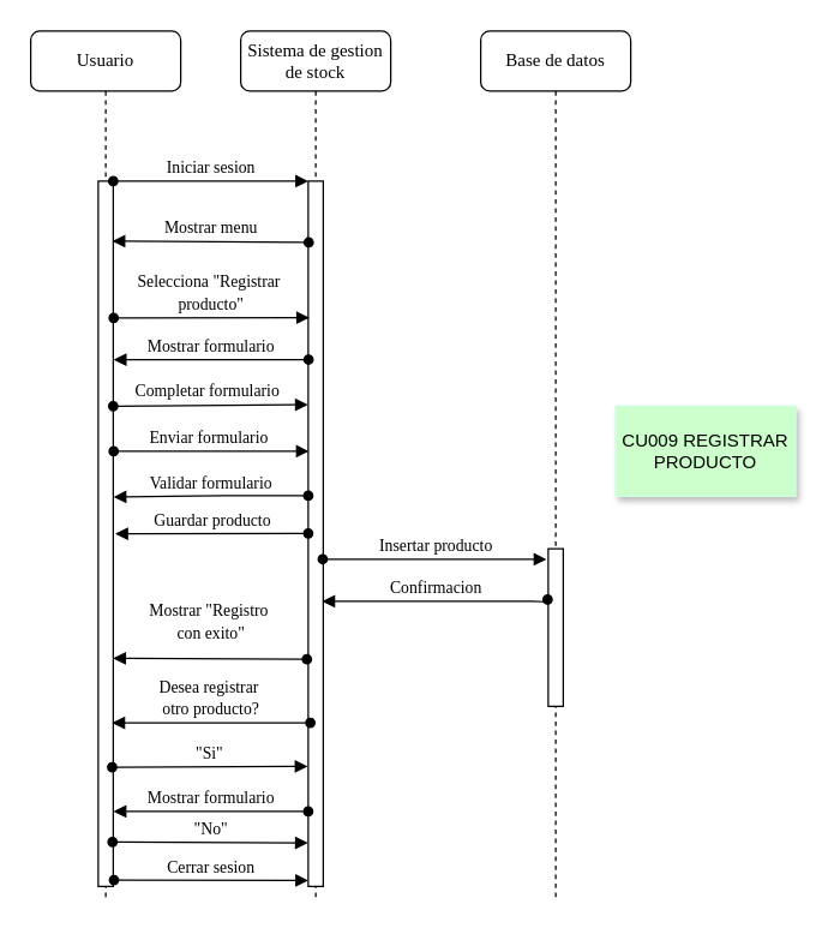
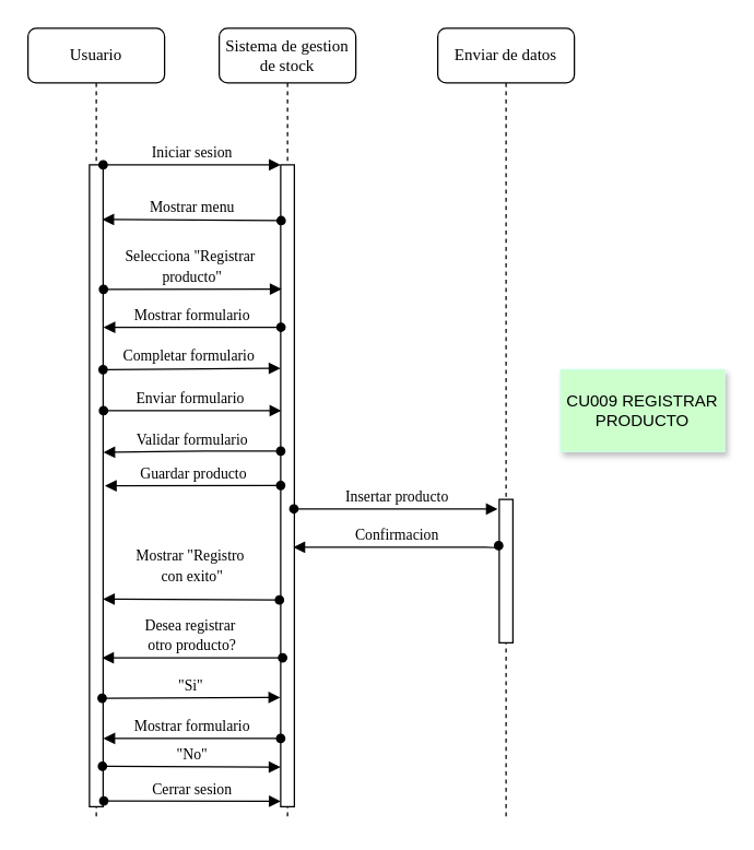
- <mxCell id="4" value="Base de datos" style="shape=umlLifeline;perimeter=lifelinePerimeter;whiteSpace=wrap;html=1;container=1;collapsible=0;recursiveResize=0;outlineConnect=0;rounded=1;shadow=0;comic=0;labelBackgroundColor=none;strokeWidth=1;fontFamily=Verdana;fontSize=12;align=center;" parent="1" vertex="1"><mxGeometry x="320" y="20" width="100" height="580" as="geometry" /></mxCell>
+ <mxCell id="4" value="Enviar de datos" style="shape=umlLifeline;perimeter=lifelinePerimeter;whiteSpace=wrap;html=1;container=1;collapsible=0;recursiveResize=0;outlineConnect=0;rounded=1;shadow=0;comic=0;labelBackgroundColor=none;strokeWidth=1;fontFamily=Verdana;fontSize=12;align=center;" parent="1" vertex="1"><mxGeometry x="320" y="20" width="100" height="580" as="geometry" /></mxCell>
